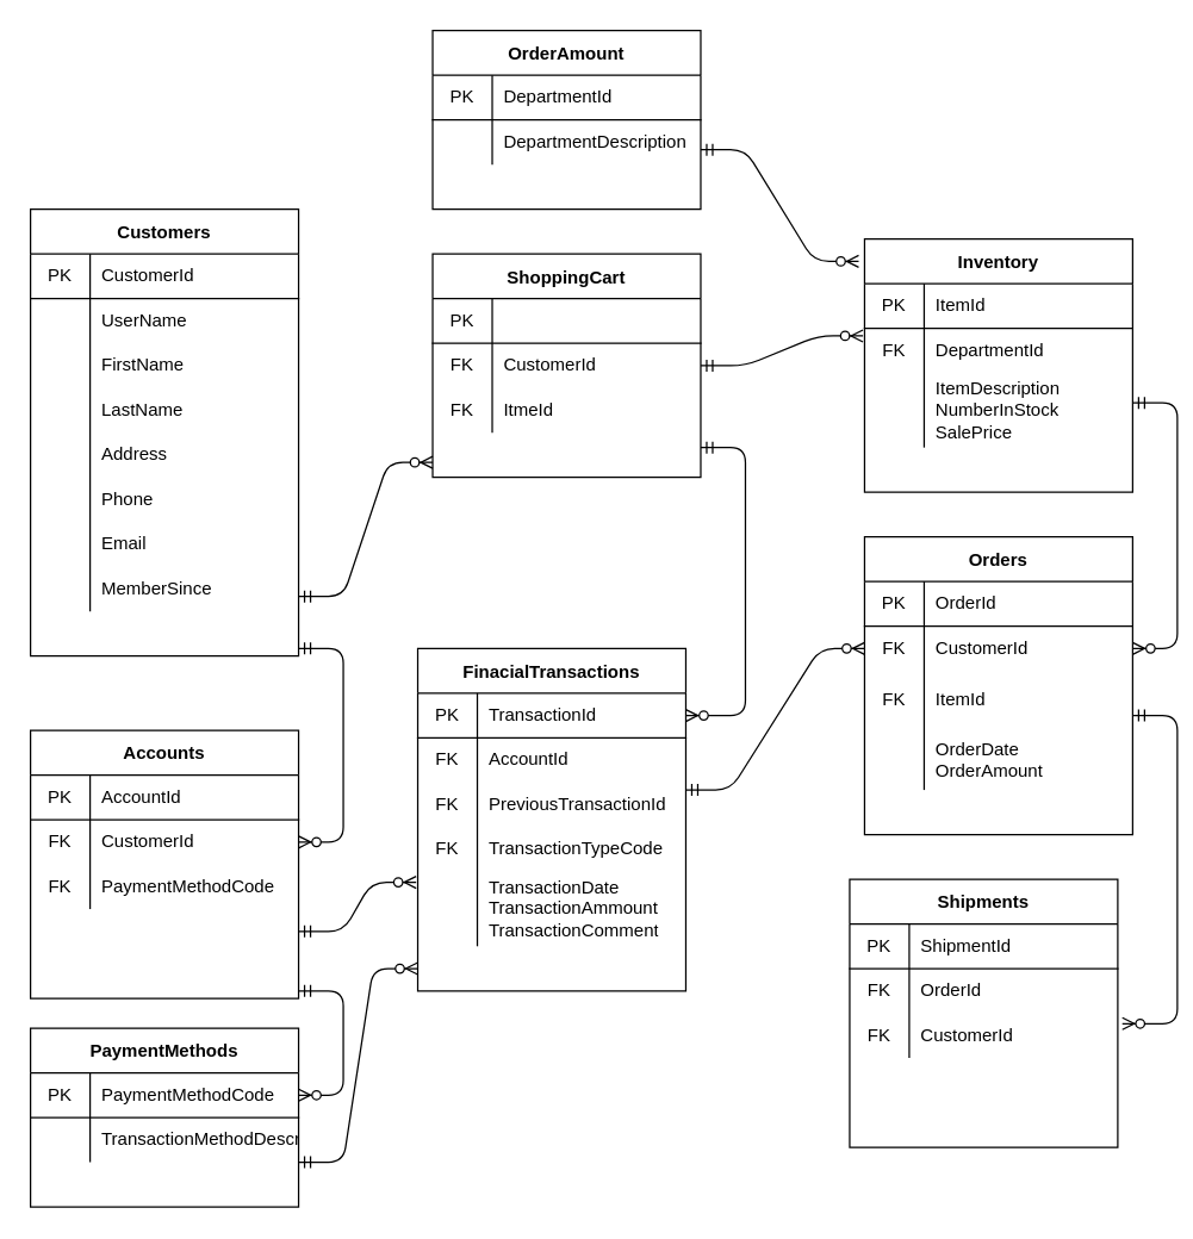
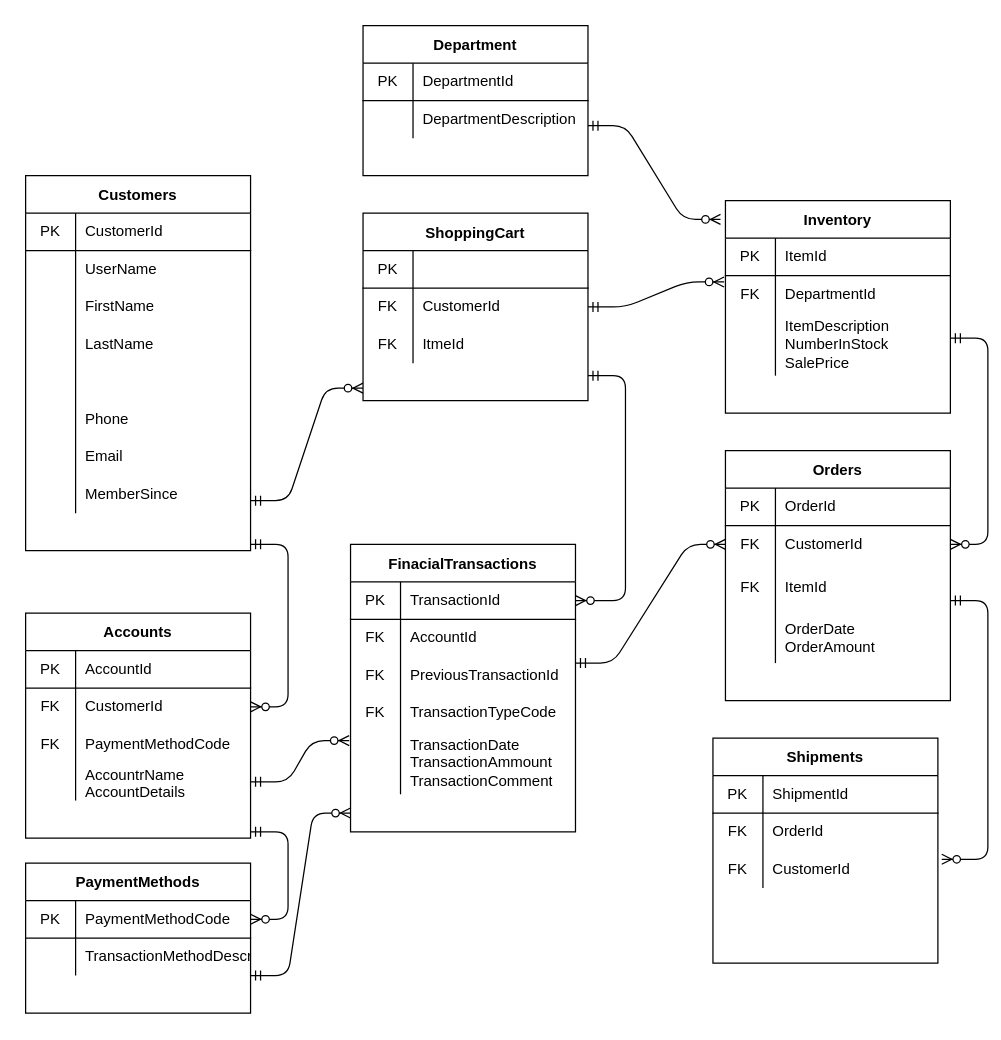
- <mxCell id="47" value="OrderAmount" style="shape=table;startSize=30;container=1;collapsible=0;childLayout=tableLayout;fixedRows=1;rowLines=0;fontStyle=1;align=center;pointerEvents=1;" vertex="1" parent="1"><mxGeometry x="290" y="20" width="180" height="120" as="geometry" /></mxCell>
+ <mxCell id="47" value="Department" style="shape=table;startSize=30;container=1;collapsible=0;childLayout=tableLayout;fixedRows=1;rowLines=0;fontStyle=1;align=center;pointerEvents=1;" vertex="1" parent="1"><mxGeometry x="290" y="20" width="180" height="120" as="geometry" /></mxCell>
- <mxCell id="17" value="Address" style="shape=partialRectangle;html=1;whiteSpace=wrap;connectable=0;fillColor=none;top=0;left=0;bottom=0;right=0;align=left;spacingLeft=6;overflow=hidden;pointerEvents=1;" vertex="1" parent="15"><mxGeometry x="40" width="140" height="30" as="geometry" /></mxCell>
+ <mxCell id="39" value="AccountrName&lt;br&gt;AccountDetails" style="shape=partialRectangle;html=1;whiteSpace=wrap;connectable=0;fillColor=none;top=0;left=0;bottom=0;right=0;align=left;spacingLeft=6;overflow=hidden;pointerEvents=1;" vertex="1" parent="37"><mxGeometry x="40" width="140" height="30" as="geometry" /></mxCell>
